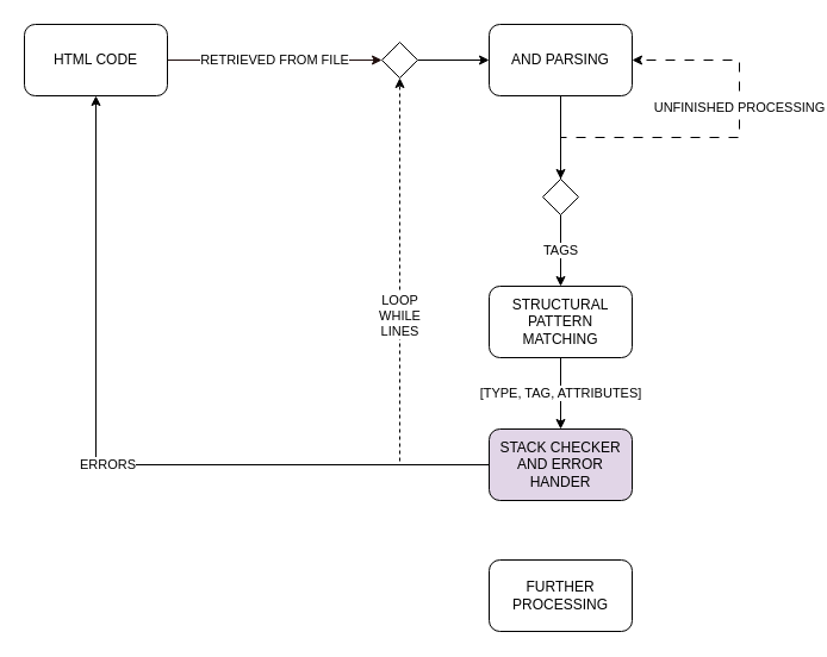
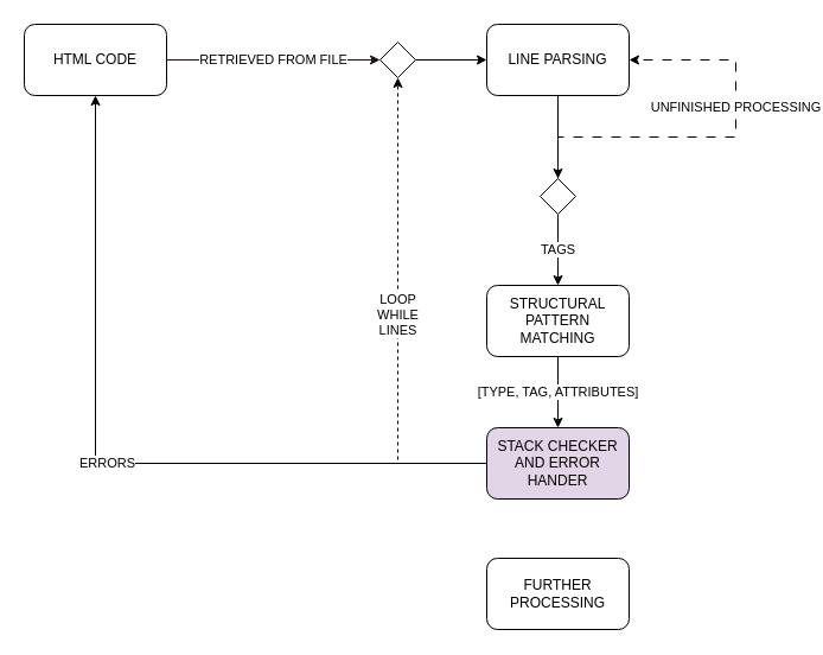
- <mxCell id="5" value="AND PARSING" style="rounded=1;whiteSpace=wrap;html=1;" vertex="1" parent="1"><mxGeometry x="410" y="20" width="120" height="60" as="geometry" /></mxCell>
+ <mxCell id="5" value="LINE PARSING" style="rounded=1;whiteSpace=wrap;html=1;" vertex="1" parent="1"><mxGeometry x="410" y="20" width="120" height="60" as="geometry" /></mxCell>
